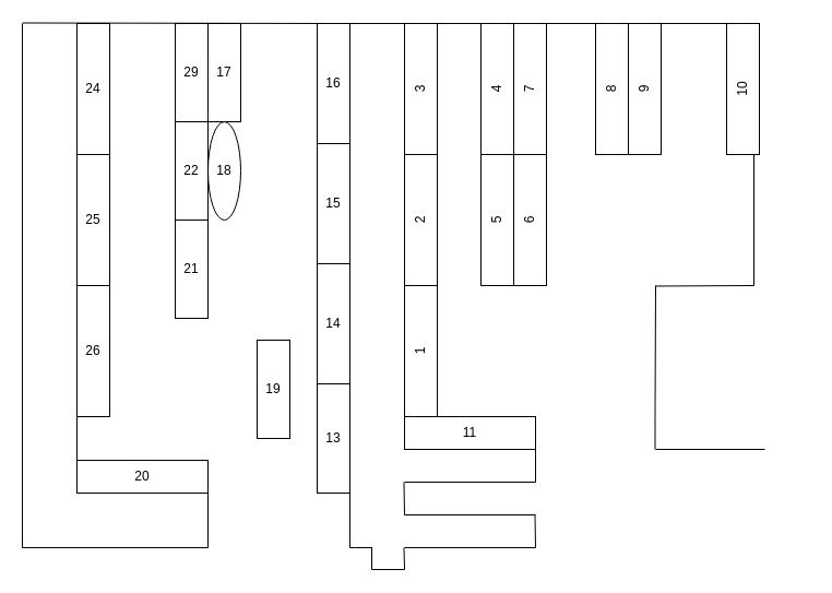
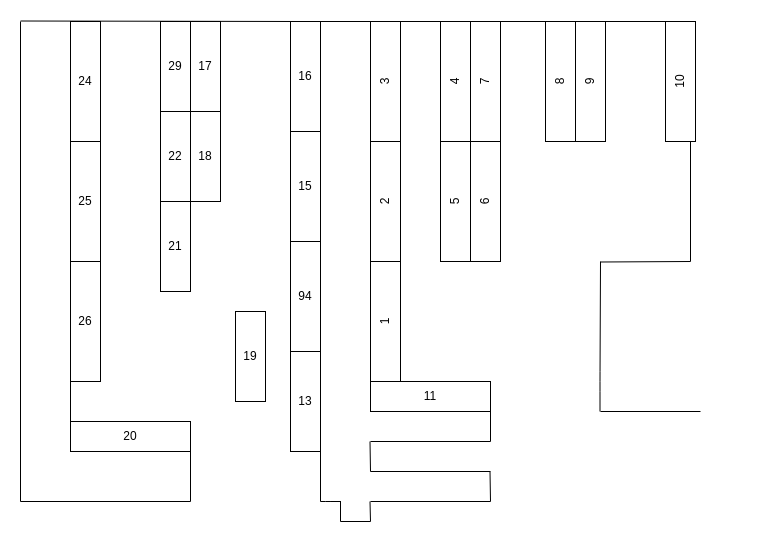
- <mxCell id="35" value="18" style="ellipse;whiteSpace=wrap;html=1;" vertex="1" parent="1"><mxGeometry x="190" y="111" width="30" height="90" as="geometry" /></mxCell>
+ <mxCell id="35" value="18" style="rounded=0;whiteSpace=wrap;html=1;" vertex="1" parent="1"><mxGeometry x="190" y="111" width="30" height="90" as="geometry" /></mxCell>
- <mxCell id="32" value="14" style="rounded=0;whiteSpace=wrap;html=1;" vertex="1" parent="1"><mxGeometry x="290" y="241" width="30" height="110" as="geometry" /></mxCell>
+ <mxCell id="32" value="94" style="rounded=0;whiteSpace=wrap;html=1;" vertex="1" parent="1"><mxGeometry x="290" y="241" width="30" height="110" as="geometry" /></mxCell>
